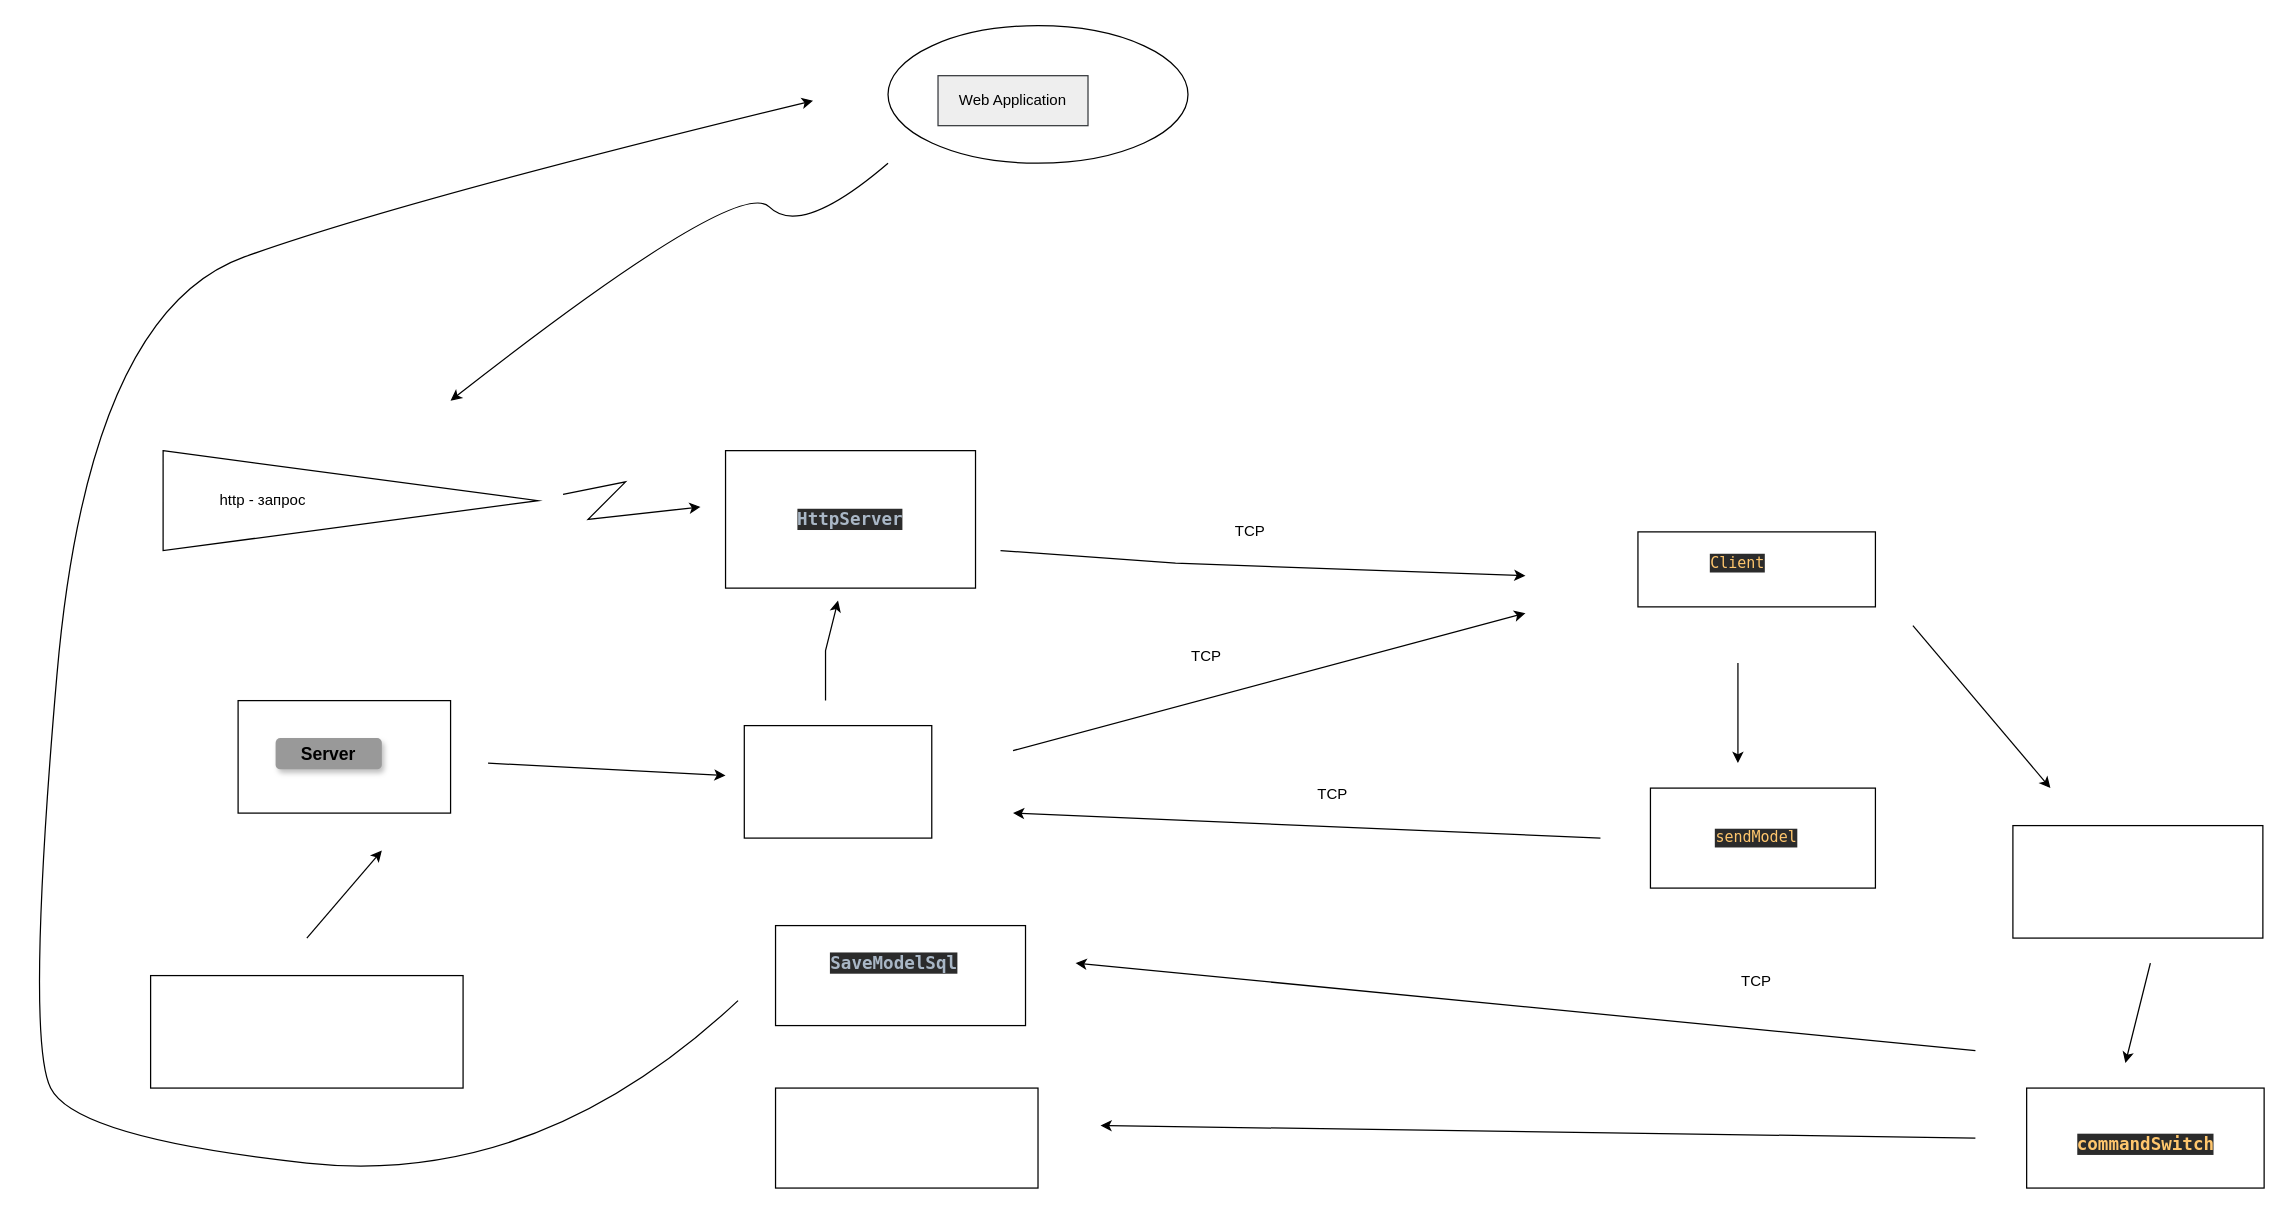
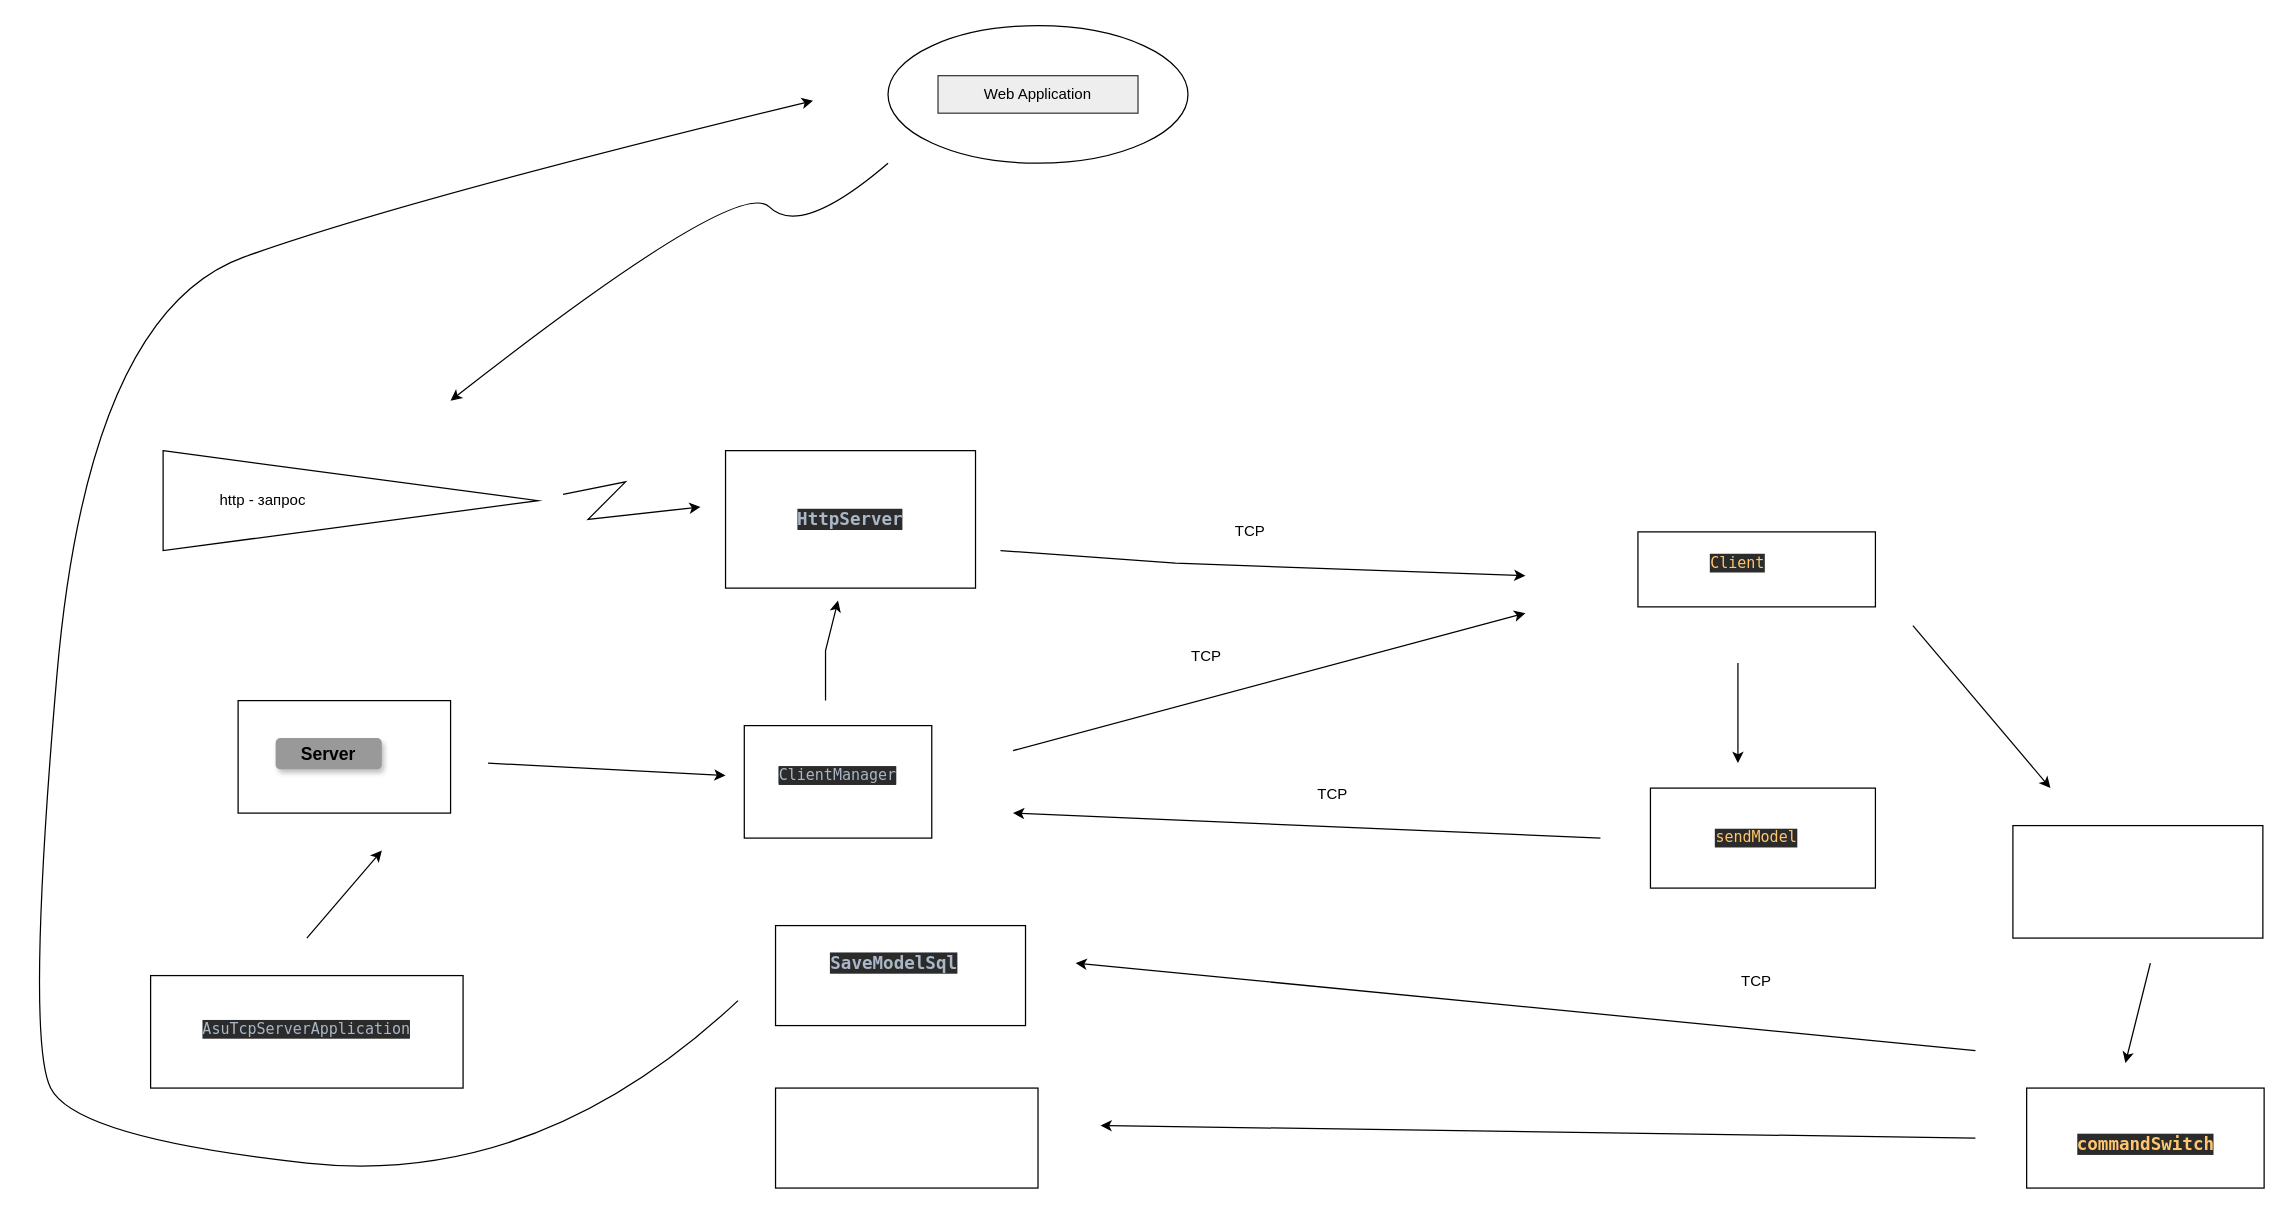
- <mxCell id="56" value="Web Application" style="text;html=1;align=center;verticalAlign=middle;whiteSpace=wrap;rounded=0;fillColor=#eeeeee;strokeColor=#36393d;" vertex="1" parent="54"><mxGeometry x="40" y="40" width="120" height="40" as="geometry" /></mxCell>
+ <mxCell id="56" value="Web Application" style="text;html=1;align=center;verticalAlign=middle;whiteSpace=wrap;rounded=0;fillColor=#eeeeee;strokeColor=#36393d;" vertex="1" parent="54"><mxGeometry x="40" y="40" width="160" height="30" as="geometry" /></mxCell>
+ <mxCell id="23" value="&lt;pre style=&quot;background-color: rgb(43, 43, 43); color: rgb(169, 183, 198); font-family: &amp;quot;JetBrains Mono&amp;quot;, monospace;&quot;&gt;&lt;pre style=&quot;font-family: &amp;quot;JetBrains Mono&amp;quot;, monospace;&quot;&gt;&lt;span style=&quot;background-color: light-dark(rgb(43, 43, 43), rgb(200, 200, 200)); color: light-dark(rgb(169, 183, 198), rgb(71, 83, 96)); white-space: normal;&quot;&gt;ClientManager&lt;/span&gt;&lt;/pre&gt;&lt;/pre&gt;" style="text;html=1;align=center;verticalAlign=middle;whiteSpace=wrap;rounded=0;container=0;" parent="17" vertex="1"><mxGeometry x="30" y="230.0" width="120" height="60" as="geometry" /></mxCell>
+ <mxCell id="26" value="&lt;pre style=&quot;background-color:#2b2b2b;color:#a9b7c6;font-family:'JetBrains Mono',monospace;font-size:9,8pt;&quot;&gt;AsuTcpServerApplication&lt;/pre&gt;" style="text;html=1;align=center;verticalAlign=middle;whiteSpace=wrap;rounded=0;" vertex="1" parent="24"><mxGeometry x="20" y="25" width="210" height="35" as="geometry" /></mxCell>
